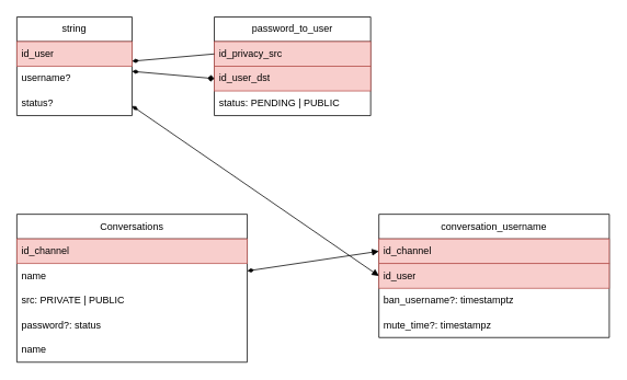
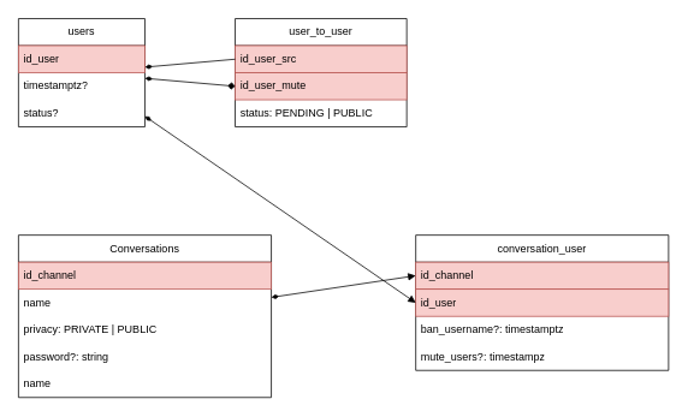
- <mxCell id="2" value="string" style="swimlane;fontStyle=0;childLayout=stackLayout;horizontal=1;startSize=30;horizontalStack=0;resizeParent=1;resizeParentMax=0;resizeLast=0;collapsible=1;marginBottom=0;whiteSpace=wrap;html=1;" vertex="1" parent="1"><mxGeometry x="20" y="20" width="140" height="120" as="geometry" /></mxCell>
+ <mxCell id="2" value="users" style="swimlane;fontStyle=0;childLayout=stackLayout;horizontal=1;startSize=30;horizontalStack=0;resizeParent=1;resizeParentMax=0;resizeLast=0;collapsible=1;marginBottom=0;whiteSpace=wrap;html=1;" vertex="1" parent="1"><mxGeometry x="20" y="20" width="140" height="120" as="geometry" /></mxCell>
- <mxCell id="6" value="password_to_user" style="swimlane;fontStyle=0;childLayout=stackLayout;horizontal=1;startSize=30;horizontalStack=0;resizeParent=1;resizeParentMax=0;resizeLast=0;collapsible=1;marginBottom=0;whiteSpace=wrap;html=1;" vertex="1" parent="1"><mxGeometry x="260" y="20" width="190" height="120" as="geometry" /></mxCell>
+ <mxCell id="6" value="user_to_user" style="swimlane;fontStyle=0;childLayout=stackLayout;horizontal=1;startSize=30;horizontalStack=0;resizeParent=1;resizeParentMax=0;resizeLast=0;collapsible=1;marginBottom=0;whiteSpace=wrap;html=1;" vertex="1" parent="1"><mxGeometry x="260" y="20" width="190" height="120" as="geometry" /></mxCell>
- <mxCell id="7" value="id_privacy_src" style="text;strokeColor=#b85450;fillColor=#f8cecc;align=left;verticalAlign=middle;spacingLeft=4;spacingRight=4;overflow=hidden;points=[[0,0.5],[1,0.5]];portConstraint=eastwest;rotatable=0;whiteSpace=wrap;html=1;" vertex="1" parent="6"><mxGeometry y="30" width="190" height="30" as="geometry" /></mxCell>
+ <mxCell id="7" value="id_user_src" style="text;strokeColor=#b85450;fillColor=#f8cecc;align=left;verticalAlign=middle;spacingLeft=4;spacingRight=4;overflow=hidden;points=[[0,0.5],[1,0.5]];portConstraint=eastwest;rotatable=0;whiteSpace=wrap;html=1;" vertex="1" parent="6"><mxGeometry y="30" width="190" height="30" as="geometry" /></mxCell>
- <mxCell id="4" value="username?" style="text;strokeColor=none;fillColor=none;align=left;verticalAlign=middle;spacingLeft=4;spacingRight=4;overflow=hidden;points=[[0,0.5],[1,0.5]];portConstraint=eastwest;rotatable=0;whiteSpace=wrap;html=1;" vertex="1" parent="2"><mxGeometry y="60" width="140" height="30" as="geometry" /></mxCell>
+ <mxCell id="4" value="timestamptz?" style="text;strokeColor=none;fillColor=none;align=left;verticalAlign=middle;spacingLeft=4;spacingRight=4;overflow=hidden;points=[[0,0.5],[1,0.5]];portConstraint=eastwest;rotatable=0;whiteSpace=wrap;html=1;" vertex="1" parent="2"><mxGeometry y="60" width="140" height="30" as="geometry" /></mxCell>
- <mxCell id="8" value="id_user_dst" style="text;strokeColor=#b85450;fillColor=#f8cecc;align=left;verticalAlign=middle;spacingLeft=4;spacingRight=4;overflow=hidden;points=[[0,0.5],[1,0.5]];portConstraint=eastwest;rotatable=0;whiteSpace=wrap;html=1;" vertex="1" parent="6"><mxGeometry y="60" width="190" height="30" as="geometry" /></mxCell>
+ <mxCell id="8" value="id_user_mute" style="text;strokeColor=#b85450;fillColor=#f8cecc;align=left;verticalAlign=middle;spacingLeft=4;spacingRight=4;overflow=hidden;points=[[0,0.5],[1,0.5]];portConstraint=eastwest;rotatable=0;whiteSpace=wrap;html=1;" vertex="1" parent="6"><mxGeometry y="60" width="190" height="30" as="geometry" /></mxCell>
- <mxCell id="18" value="conversation_username" style="swimlane;fontStyle=0;childLayout=stackLayout;horizontal=1;startSize=30;horizontalStack=0;resizeParent=1;resizeParentMax=0;resizeLast=0;collapsible=1;marginBottom=0;whiteSpace=wrap;html=1;" vertex="1" parent="1"><mxGeometry x="460" y="260" width="280" height="150" as="geometry" /></mxCell>
+ <mxCell id="18" value="conversation_user" style="swimlane;fontStyle=0;childLayout=stackLayout;horizontal=1;startSize=30;horizontalStack=0;resizeParent=1;resizeParentMax=0;resizeLast=0;collapsible=1;marginBottom=0;whiteSpace=wrap;html=1;" vertex="1" parent="1"><mxGeometry x="460" y="260" width="280" height="150" as="geometry" /></mxCell>
- <mxCell id="15" value="src: PRIVATE | PUBLIC" style="text;strokeColor=none;fillColor=none;align=left;verticalAlign=middle;spacingLeft=4;spacingRight=4;overflow=hidden;points=[[0,0.5],[1,0.5]];portConstraint=eastwest;rotatable=0;whiteSpace=wrap;html=1;" vertex="1" parent="12"><mxGeometry y="90" width="280" height="30" as="geometry" /></mxCell>
+ <mxCell id="15" value="privacy: PRIVATE | PUBLIC" style="text;strokeColor=none;fillColor=none;align=left;verticalAlign=middle;spacingLeft=4;spacingRight=4;overflow=hidden;points=[[0,0.5],[1,0.5]];portConstraint=eastwest;rotatable=0;whiteSpace=wrap;html=1;" vertex="1" parent="12"><mxGeometry y="90" width="280" height="30" as="geometry" /></mxCell>
- <mxCell id="16" value="password?: status&amp;nbsp;" style="text;strokeColor=none;fillColor=none;align=left;verticalAlign=middle;spacingLeft=4;spacingRight=4;overflow=hidden;points=[[0,0.5],[1,0.5]];portConstraint=eastwest;rotatable=0;whiteSpace=wrap;html=1;" vertex="1" parent="12"><mxGeometry y="120" width="280" height="30" as="geometry" /></mxCell>
+ <mxCell id="16" value="password?: string&amp;nbsp;" style="text;strokeColor=none;fillColor=none;align=left;verticalAlign=middle;spacingLeft=4;spacingRight=4;overflow=hidden;points=[[0,0.5],[1,0.5]];portConstraint=eastwest;rotatable=0;whiteSpace=wrap;html=1;" vertex="1" parent="12"><mxGeometry y="120" width="280" height="30" as="geometry" /></mxCell>
- <mxCell id="22" value="mute_time?: timestampz" style="text;strokeColor=none;fillColor=none;align=left;verticalAlign=middle;spacingLeft=4;spacingRight=4;overflow=hidden;points=[[0,0.5],[1,0.5]];portConstraint=eastwest;rotatable=0;whiteSpace=wrap;html=1;" vertex="1" parent="18"><mxGeometry y="120" width="280" height="30" as="geometry" /></mxCell>
+ <mxCell id="22" value="mute_users?: timestampz" style="text;strokeColor=none;fillColor=none;align=left;verticalAlign=middle;spacingLeft=4;spacingRight=4;overflow=hidden;points=[[0,0.5],[1,0.5]];portConstraint=eastwest;rotatable=0;whiteSpace=wrap;html=1;" vertex="1" parent="18"><mxGeometry y="120" width="280" height="30" as="geometry" /></mxCell>
